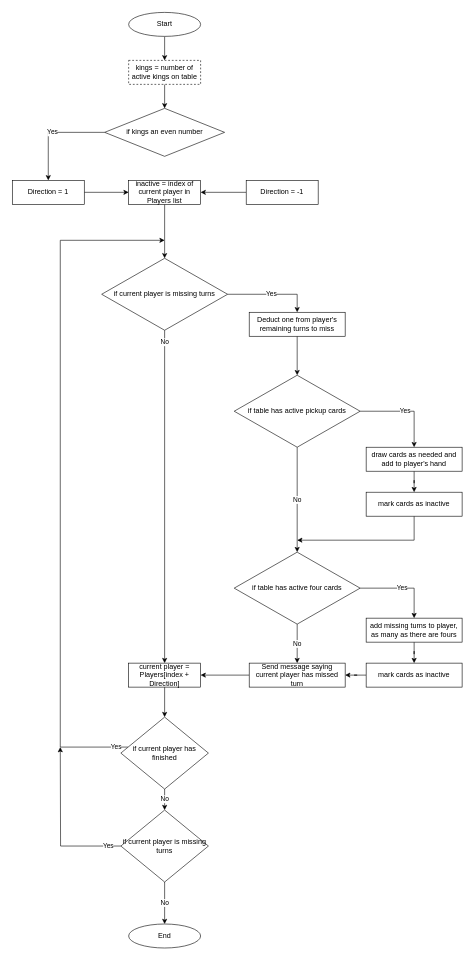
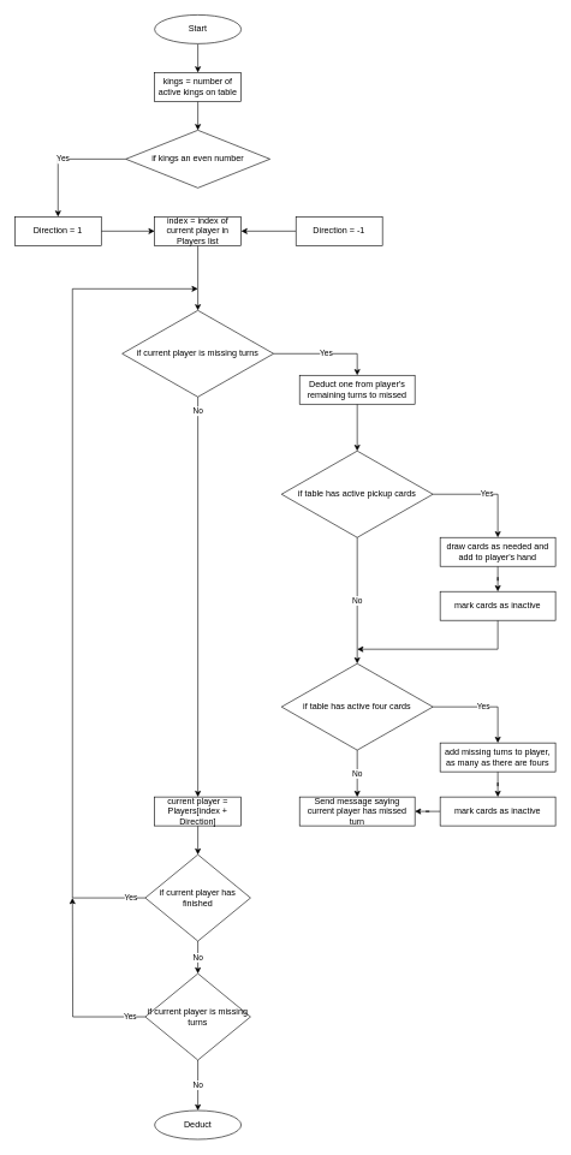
- <mxCell id="5" value="kings = number of active kings on table" style="rounded=0;whiteSpace=wrap;html=1;dashed=1;" vertex="1" parent="1"><mxGeometry x="214" y="100" width="120" height="40" as="geometry" /></mxCell>
+ <mxCell id="5" value="kings = number of active kings on table" style="rounded=0;whiteSpace=wrap;html=1;" vertex="1" parent="1"><mxGeometry x="214" y="100" width="120" height="40" as="geometry" /></mxCell>
- <mxCell id="13" value="inactive = index of current player in Players list" style="rounded=0;whiteSpace=wrap;html=1;" vertex="1" parent="1"><mxGeometry x="214" y="300" width="120" height="40" as="geometry" /></mxCell>
+ <mxCell id="13" value="index = index of current player in Players list" style="rounded=0;whiteSpace=wrap;html=1;" vertex="1" parent="1"><mxGeometry x="214" y="300" width="120" height="40" as="geometry" /></mxCell>
- <mxCell id="28" value="Deduct one from player's remaining turns to miss" style="rounded=0;whiteSpace=wrap;html=1;" vertex="1" parent="1"><mxGeometry x="415" y="520" width="160" height="40" as="geometry" /></mxCell>
+ <mxCell id="28" value="Deduct one from player's remaining turns to missed" style="rounded=0;whiteSpace=wrap;html=1;" vertex="1" parent="1"><mxGeometry x="415" y="520" width="160" height="40" as="geometry" /></mxCell>
- <mxCell id="38" style="edgeStyle=orthogonalEdgeStyle;rounded=0;orthogonalLoop=1;jettySize=auto;html=1;entryX=1;entryY=0.5;entryDx=0;entryDy=0;" edge="1" parent="1" source="39" target="18"><mxGeometry relative="1" as="geometry" /></mxCell>
- <mxCell id="16" value="if current player has finished" style="rhombus;whiteSpace=wrap;html=1;" vertex="1" parent="1"><mxGeometry x="201" y="1195" width="146" height="120" as="geometry" /></mxCell>
+ <mxCell id="16" value="if current player has finished" style="rhombus;whiteSpace=wrap;html=1;" vertex="1" parent="1"><mxGeometry x="201" y="1185" width="146" height="120" as="geometry" /></mxCell>
- <mxCell id="43" value="End" style="ellipse;whiteSpace=wrap;html=1;" vertex="1" parent="1"><mxGeometry x="214" y="1540" width="120" height="40" as="geometry" /></mxCell>
+ <mxCell id="43" value="Deduct" style="ellipse;whiteSpace=wrap;html=1;" vertex="1" parent="1"><mxGeometry x="214" y="1540" width="120" height="40" as="geometry" /></mxCell>
